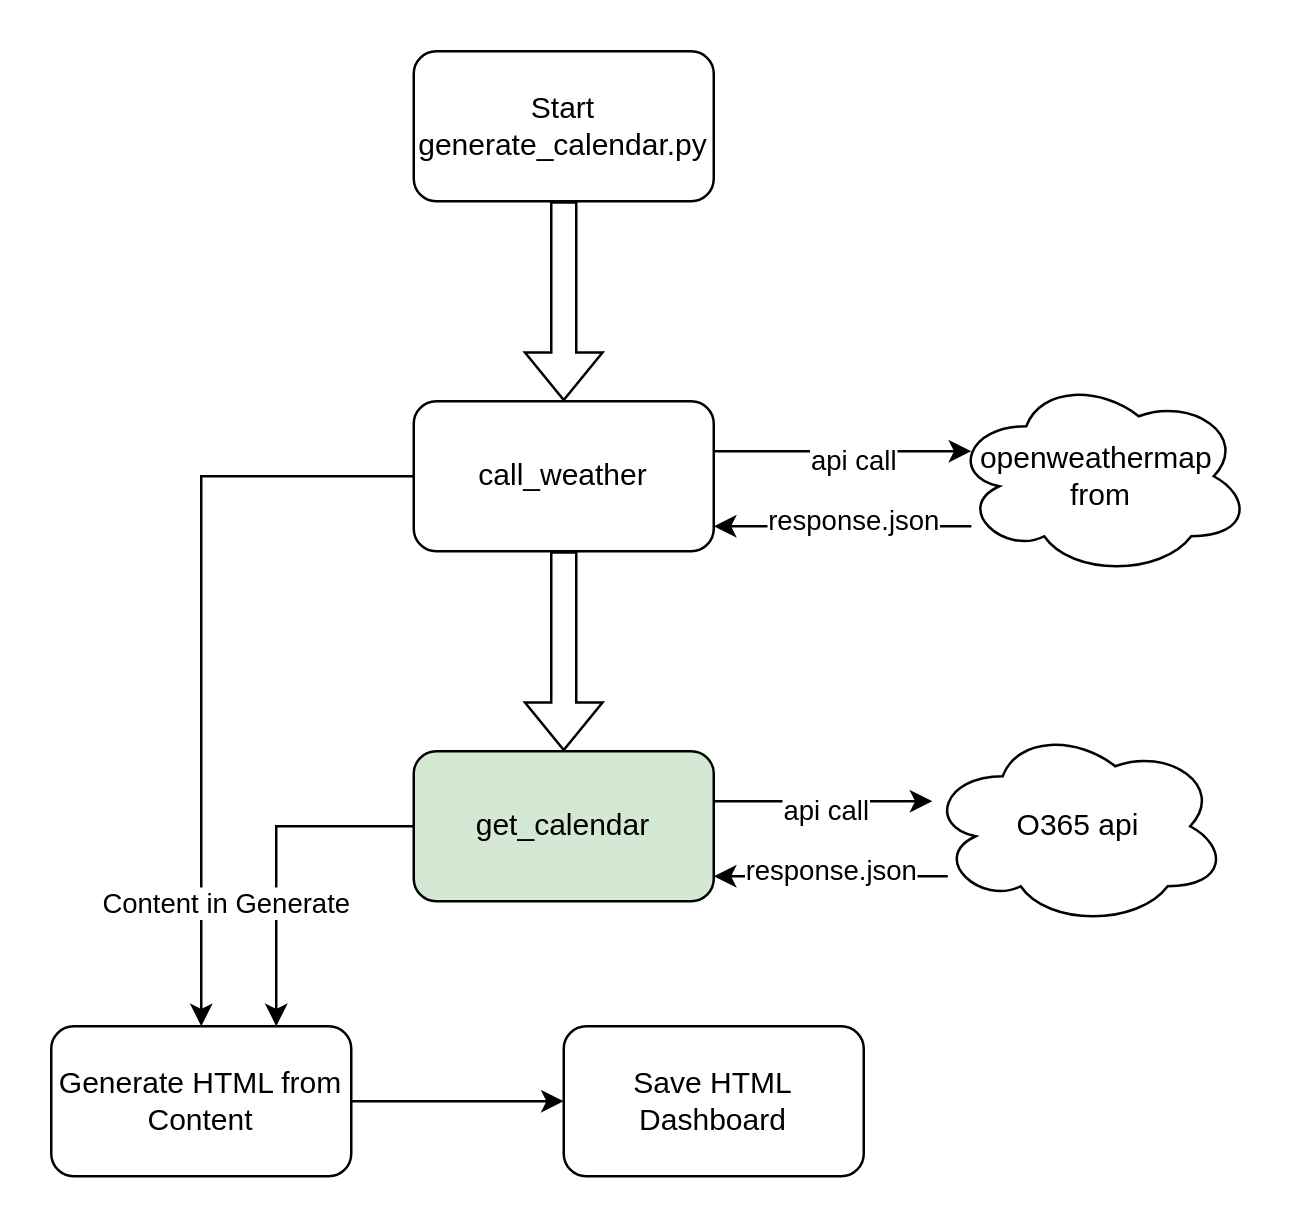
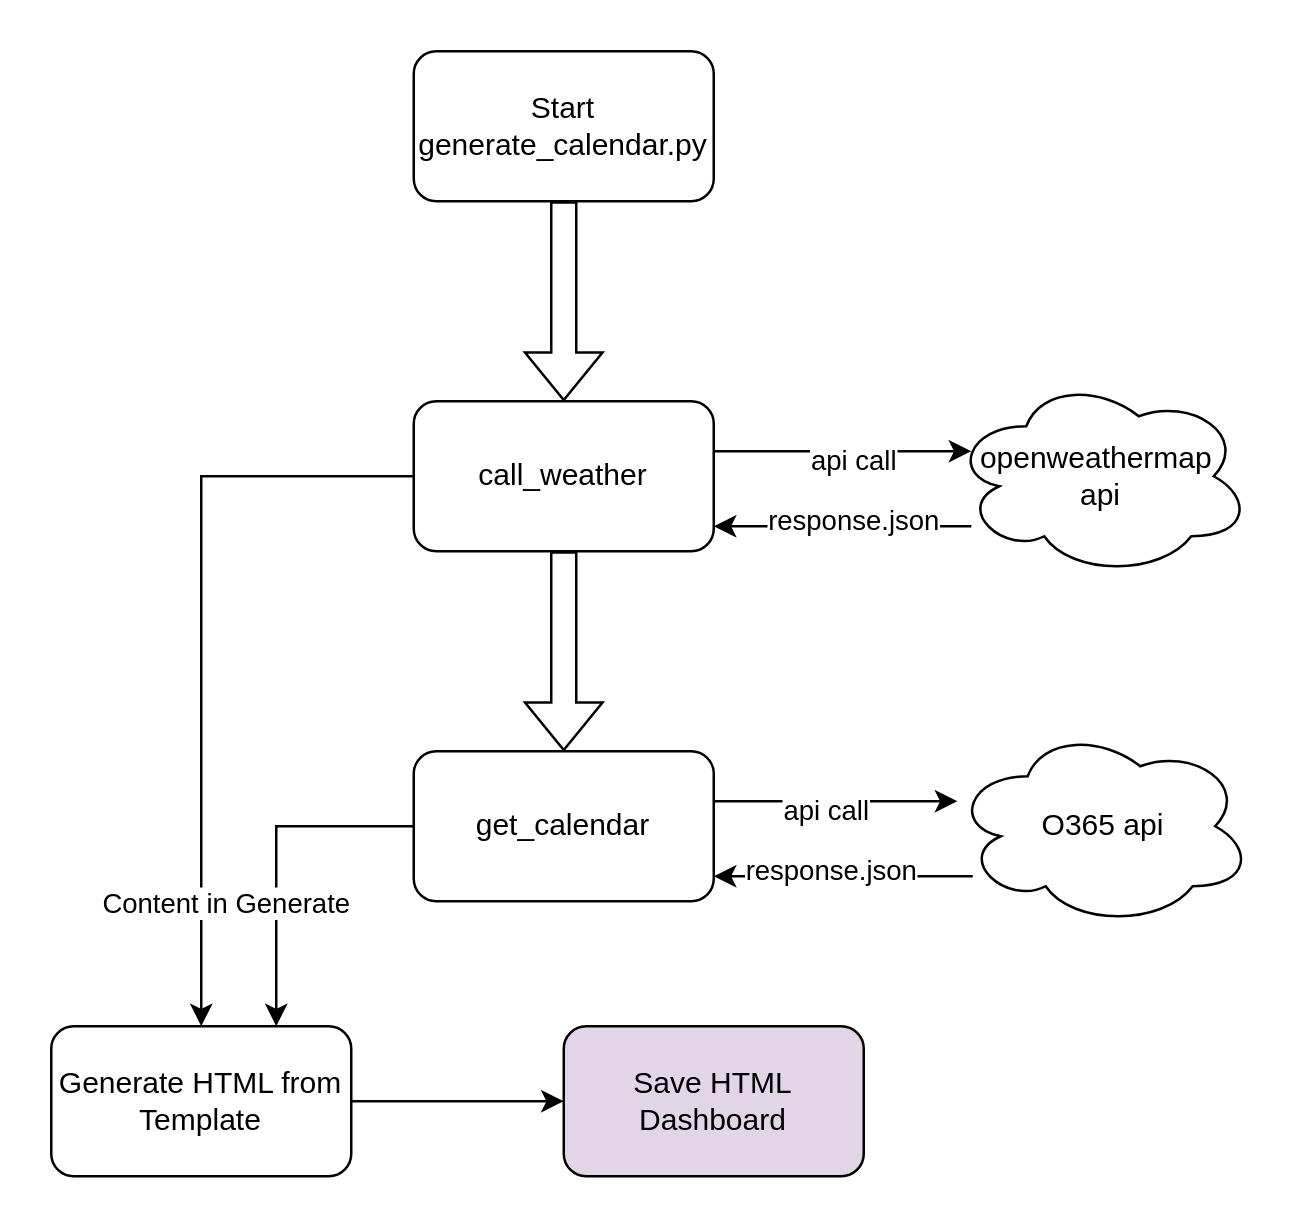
- <mxCell id="9" value="openweathermap&amp;nbsp;&lt;br style=&quot;border-color: var(--border-color);&quot;&gt;from" style="ellipse;shape=cloud;whiteSpace=wrap;html=1;" vertex="1" parent="1"><mxGeometry x="380" y="150" width="120" height="80" as="geometry" /></mxCell>
+ <mxCell id="9" value="openweathermap&amp;nbsp;&lt;br style=&quot;border-color: var(--border-color);&quot;&gt;api" style="ellipse;shape=cloud;whiteSpace=wrap;html=1;" vertex="1" parent="1"><mxGeometry x="380" y="150" width="120" height="80" as="geometry" /></mxCell>
- <mxCell id="14" value="get_calendar" style="rounded=1;whiteSpace=wrap;html=1;fillColor=#d5e8d4;" vertex="1" parent="1"><mxGeometry x="165" y="300" width="120" height="60" as="geometry" /></mxCell>
+ <mxCell id="14" value="get_calendar" style="rounded=1;whiteSpace=wrap;html=1;" vertex="1" parent="1"><mxGeometry x="165" y="300" width="120" height="60" as="geometry" /></mxCell>
- <mxCell id="17" value="O365 api" style="ellipse;shape=cloud;whiteSpace=wrap;html=1;" vertex="1" parent="1"><mxGeometry x="370.57" y="290" width="120" height="80" as="geometry" /></mxCell>
+ <mxCell id="17" value="O365 api" style="ellipse;shape=cloud;whiteSpace=wrap;html=1;" vertex="1" parent="1"><mxGeometry x="380.57" y="290" width="120" height="80" as="geometry" /></mxCell>
- <mxCell id="20" value="Generate HTML from Content" style="rounded=1;whiteSpace=wrap;html=1;" vertex="1" parent="1"><mxGeometry x="20" y="410" width="120" height="60" as="geometry" /></mxCell>
+ <mxCell id="20" value="Generate HTML from Template" style="rounded=1;whiteSpace=wrap;html=1;" vertex="1" parent="1"><mxGeometry x="20" y="410" width="120" height="60" as="geometry" /></mxCell>
- <mxCell id="21" value="Save HTML Dashboard" style="whiteSpace=wrap;html=1;rounded=1;" vertex="1" parent="1"><mxGeometry x="225" y="410" width="120" height="60" as="geometry" /></mxCell>
+ <mxCell id="21" value="Save HTML Dashboard" style="whiteSpace=wrap;html=1;rounded=1;fillColor=#e1d5e7;" vertex="1" parent="1"><mxGeometry x="225" y="410" width="120" height="60" as="geometry" /></mxCell>
